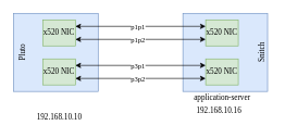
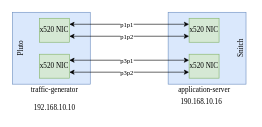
+ <mxCell id="16" value="traffic-generator" style="text;html=1;align=center;verticalAlign=middle;resizable=0;points=[];autosize=1;fontFamily=Lucida Console;" vertex="1" parent="1"><mxGeometry x="20" y="140" width="140" height="20" as="geometry" /></mxCell>
- <mxCell id="19" value="192.168.10.16" style="text;html=1;align=center;verticalAlign=middle;resizable=0;points=[];autosize=1;fontFamily=Lucida Console;" vertex="1" parent="1"><mxGeometry x="280" y="160" width="110" height="20" as="geometry" /></mxCell>
+ <mxCell id="19" value="190.168.10.16" style="text;html=1;align=center;verticalAlign=middle;resizable=0;points=[];autosize=1;fontFamily=Lucida Console;" vertex="1" parent="1"><mxGeometry x="280" y="160" width="110" height="20" as="geometry" /></mxCell>
